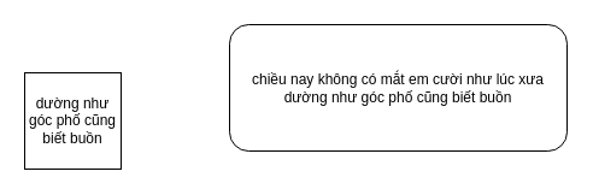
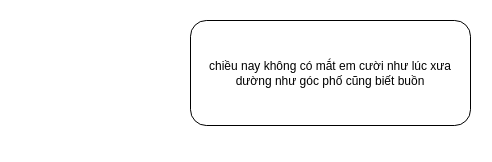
- <mxCell id="3" value="dường như góc phố cũng biết buồn" style="whiteSpace=wrap;html=1;aspect=fixed;fillColor=default;strokeColor=default;fontColor=default;" parent="1" vertex="1"><mxGeometry x="20" y="60" width="80" height="80" as="geometry" /></mxCell>
